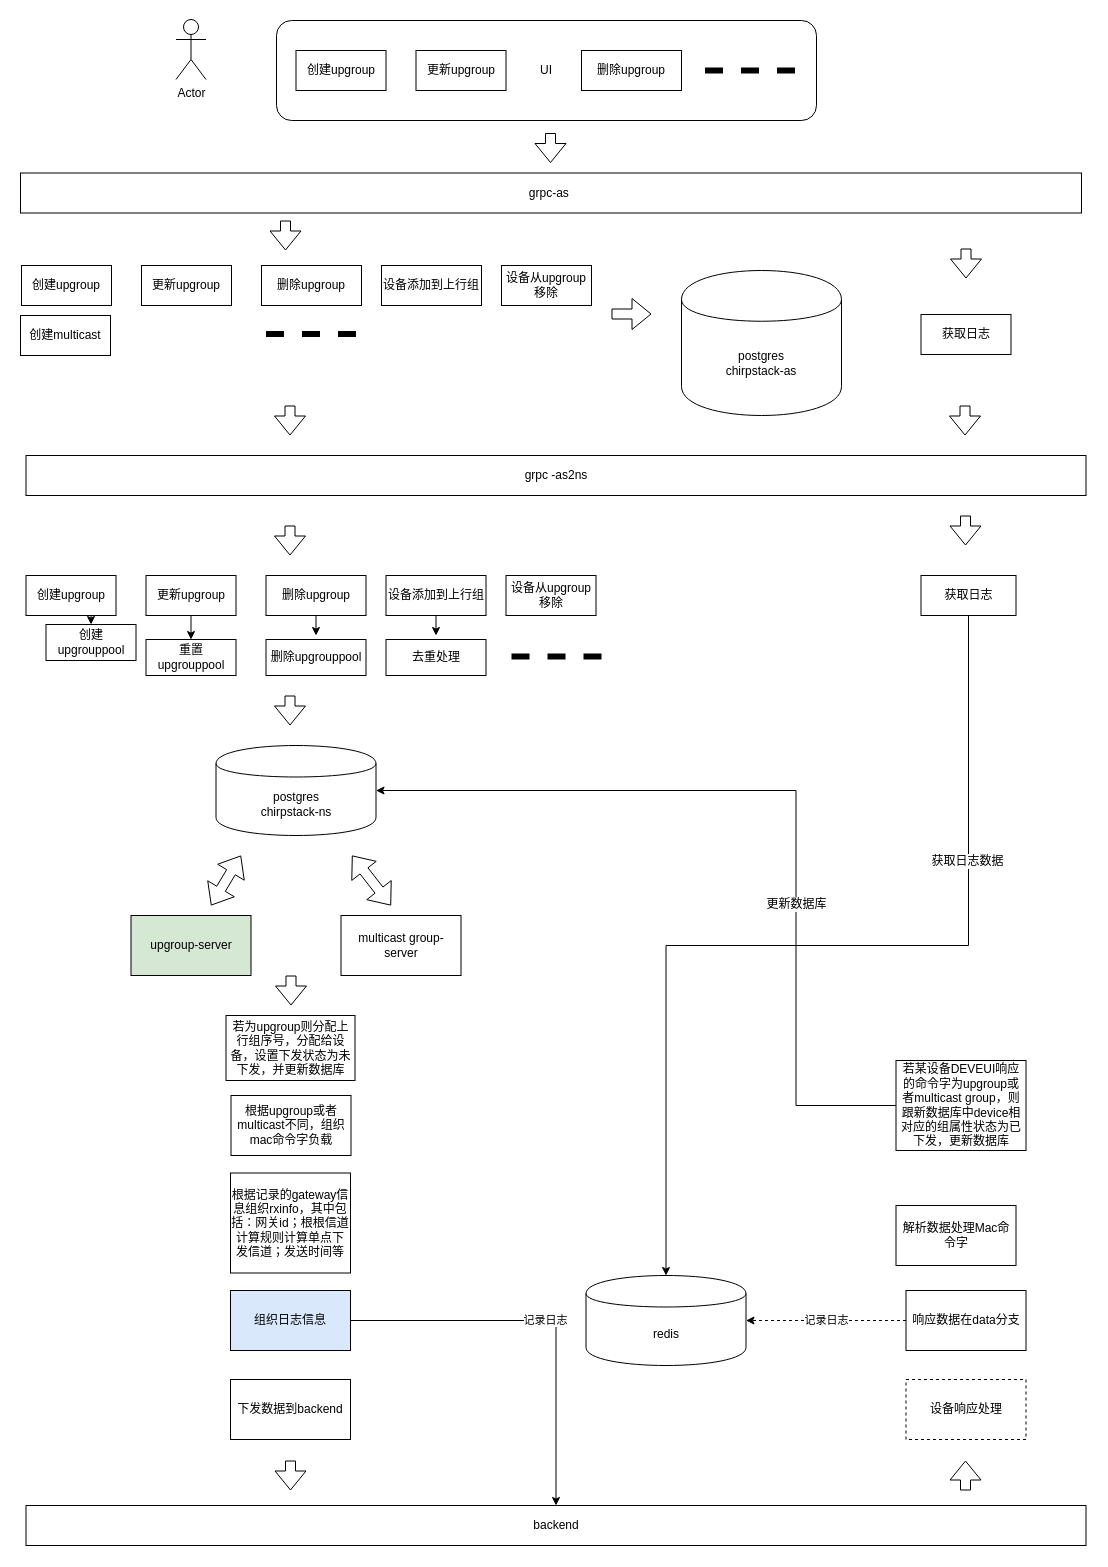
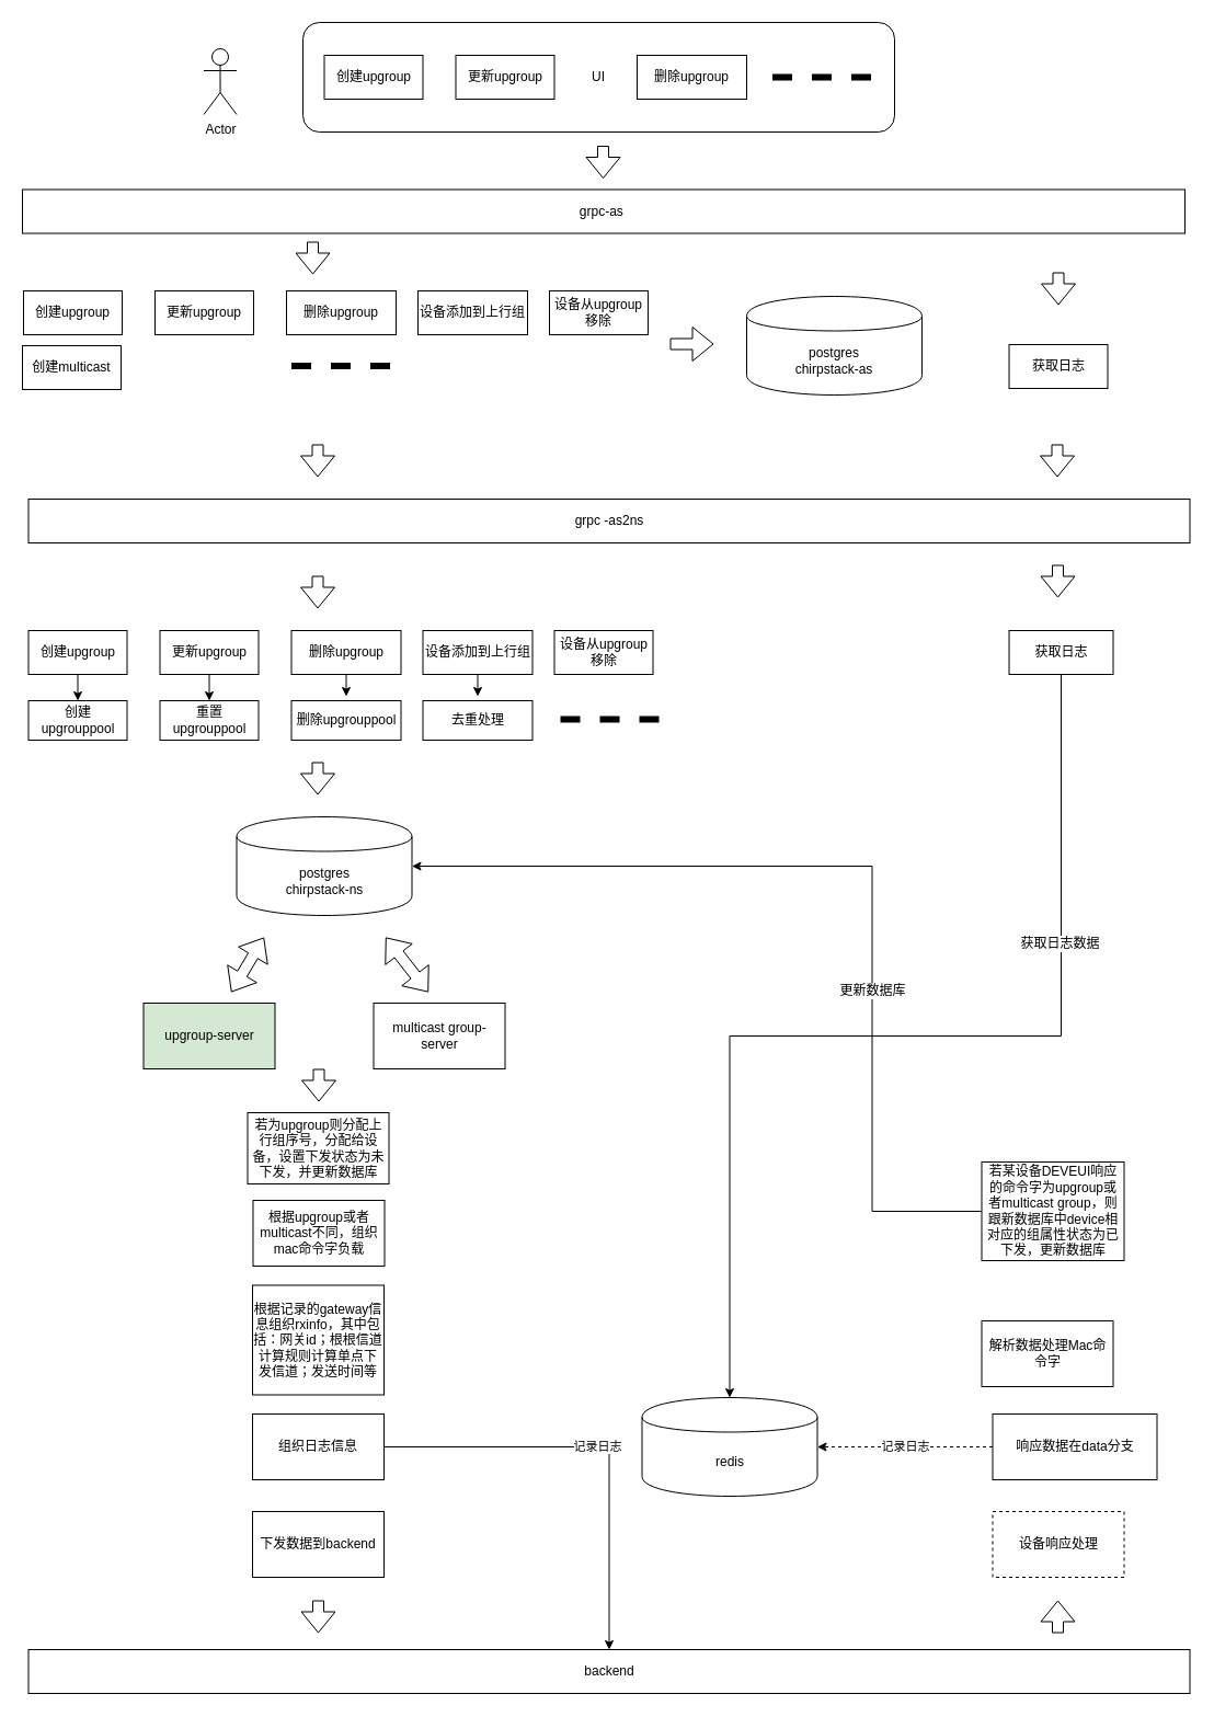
- <mxCell id="15" value="Actor" style="shape=umlActor;verticalLabelPosition=bottom;labelBackgroundColor=#ffffff;verticalAlign=top;html=1;outlineConnect=0;" parent="1" vertex="1"><mxGeometry x="175.5" y="19" width="30" height="60" as="geometry" /></mxCell>
+ <mxCell id="15" value="Actor" style="shape=umlActor;verticalLabelPosition=bottom;labelBackgroundColor=#ffffff;verticalAlign=top;html=1;outlineConnect=0;" parent="1" vertex="1"><mxGeometry x="185.5" y="44" width="30" height="60" as="geometry" /></mxCell>
- <mxCell id="13" value="postgres&lt;br&gt;chirpstack-as" style="shape=cylinder;whiteSpace=wrap;html=1;boundedLbl=1;backgroundOutline=1;" parent="1" vertex="1"><mxGeometry x="681" y="270" width="160" height="145" as="geometry" /></mxCell>
+ <mxCell id="13" value="postgres&lt;br&gt;chirpstack-as" style="shape=cylinder;whiteSpace=wrap;html=1;boundedLbl=1;backgroundOutline=1;" parent="1" vertex="1"><mxGeometry x="681" y="270" width="160" height="90" as="geometry" /></mxCell>
- <mxCell id="48" value="创建upgrouppool" style="rounded=0;whiteSpace=wrap;html=1;" parent="1" vertex="1"><mxGeometry x="45.5" y="624" width="90" height="36" as="geometry" /></mxCell>
+ <mxCell id="48" value="创建upgrouppool" style="rounded=0;whiteSpace=wrap;html=1;" parent="1" vertex="1"><mxGeometry x="25.5" y="639" width="90" height="36" as="geometry" /></mxCell>
- <mxCell id="37" value="组织日志信息" style="rounded=0;whiteSpace=wrap;html=1;fillColor=#dae8fc;" parent="1" vertex="1"><mxGeometry x="230" y="1290" width="120" height="60" as="geometry" /></mxCell>
+ <mxCell id="37" value="组织日志信息" style="rounded=0;whiteSpace=wrap;html=1;" parent="1" vertex="1"><mxGeometry x="230" y="1290" width="120" height="60" as="geometry" /></mxCell>
- <mxCell id="43" value="响应数据在data分支" style="rounded=0;whiteSpace=wrap;html=1;" parent="1" vertex="1"><mxGeometry x="905.5" y="1290" width="120" height="60" as="geometry" /></mxCell>
+ <mxCell id="43" value="响应数据在data分支" style="rounded=0;whiteSpace=wrap;html=1;" parent="1" vertex="1"><mxGeometry x="905.5" y="1290" width="150" height="60" as="geometry" /></mxCell>
